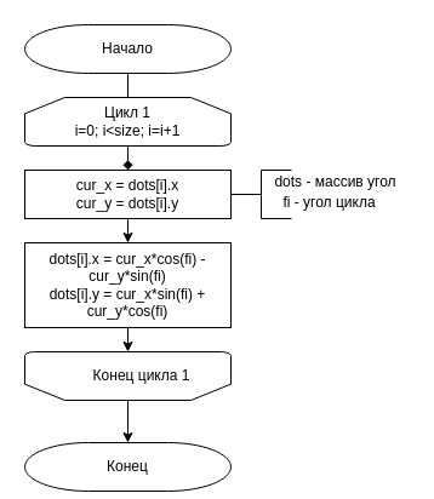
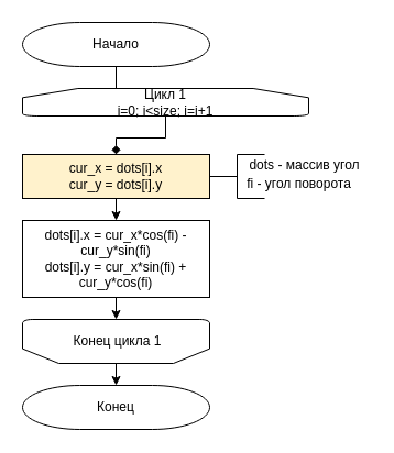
- <mxCell id="5" value="Цикл 1&lt;br&gt;i=0; i&amp;lt;size; i=i+1" style="strokeWidth=1;html=1;shape=mxgraph.flowchart.loop_limit;whiteSpace=wrap;" vertex="1" parent="1"><mxGeometry x="20" y="80" width="170" height="40" as="geometry" /></mxCell>
+ <mxCell id="5" value="Цикл 1&lt;br&gt;i=0; i&amp;lt;size; i=i+1" style="strokeWidth=1;html=1;shape=mxgraph.flowchart.loop_limit;whiteSpace=wrap;" vertex="1" parent="1"><mxGeometry x="20" y="80" width="260" height="25" as="geometry" /></mxCell>
- <mxCell id="7" value="cur_x = dots[i].x&lt;br&gt;cur_y = dots[i].y" style="rounded=0;whiteSpace=wrap;html=1;absoluteArcSize=1;arcSize=14;strokeWidth=1;" vertex="1" parent="1"><mxGeometry x="20" y="140" width="170" height="40" as="geometry" /></mxCell>
+ <mxCell id="7" value="cur_x = dots[i].x&lt;br&gt;cur_y = dots[i].y" style="rounded=0;whiteSpace=wrap;html=1;absoluteArcSize=1;arcSize=14;strokeWidth=1;fillColor=#fff2cc;" vertex="1" parent="1"><mxGeometry x="20" y="140" width="170" height="40" as="geometry" /></mxCell>
- <mxCell id="12" value="fi - угол цикла" style="text;html=1;align=center;verticalAlign=middle;resizable=0;points=[];autosize=1;" vertex="1" parent="1"><mxGeometry x="216" y="157" width="110" height="20" as="geometry" /></mxCell>
+ <mxCell id="12" value="fi - угол поворота" style="text;html=1;align=center;verticalAlign=middle;resizable=0;points=[];autosize=1;" vertex="1" parent="1"><mxGeometry x="216" y="157" width="110" height="20" as="geometry" /></mxCell>
- <mxCell id="15" value="Конец цикла 1" style="text;html=1;align=center;verticalAlign=middle;resizable=0;points=[];autosize=1;" vertex="1" parent="1"><mxGeometry x="66" y="300" width="100" height="20" as="geometry" /></mxCell>
+ <mxCell id="15" value="Конец цикла 1" style="text;html=1;align=center;verticalAlign=middle;resizable=0;points=[];autosize=1;" vertex="1" parent="1"><mxGeometry x="56" y="300" width="100" height="20" as="geometry" /></mxCell>
- <mxCell id="16" value="Конец" style="strokeWidth=1;html=1;shape=mxgraph.flowchart.terminator;whiteSpace=wrap;" vertex="1" parent="1"><mxGeometry x="20" y="365" width="170" height="40" as="geometry" /></mxCell>
+ <mxCell id="16" value="Конец" style="strokeWidth=1;html=1;shape=mxgraph.flowchart.terminator;whiteSpace=wrap;" vertex="1" parent="1"><mxGeometry x="20" y="350" width="170" height="40" as="geometry" /></mxCell>
